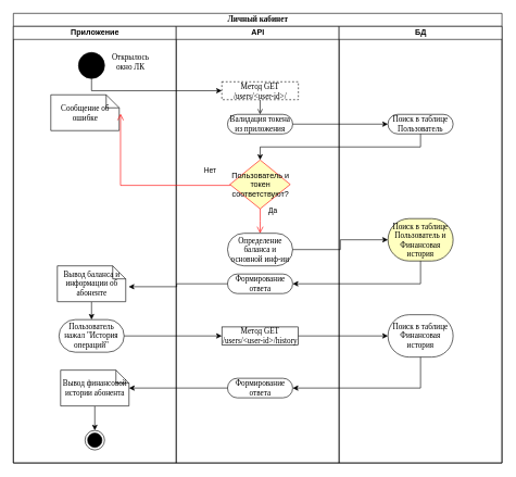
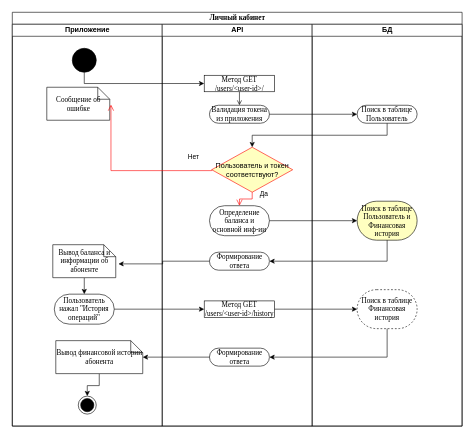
- <mxCell id="5" value="&lt;font face=&quot;Verdana&quot;&gt;Открылось окно ЛК&lt;/font&gt;" style="text;html=1;strokeColor=none;fillColor=none;align=center;verticalAlign=middle;whiteSpace=wrap;rounded=0;" parent="3" vertex="1"><mxGeometry x="150" y="40" width="60" height="30" as="geometry" /></mxCell>
- <mxCell id="15" value="Метод GET /users/&amp;lt;user-id&amp;gt;/" style="rounded=0;whiteSpace=wrap;html=1;shadow=0;comic=0;labelBackgroundColor=none;strokeWidth=1;fontFamily=Verdana;fontSize=12;align=center;arcSize=50;dashed=1;" parent="13" vertex="1"><mxGeometry x="70" y="85" width="117.5" height="27.5" as="geometry" /></mxCell>
+ <mxCell id="15" value="Метод GET /users/&amp;lt;user-id&amp;gt;/" style="rounded=0;whiteSpace=wrap;html=1;shadow=0;comic=0;labelBackgroundColor=none;strokeWidth=1;fontFamily=Verdana;fontSize=12;align=center;arcSize=50;" parent="13" vertex="1"><mxGeometry x="70" y="85" width="117.5" height="27.5" as="geometry" /></mxCell>
- <mxCell id="17" value="Пользователь и токен соответствуют?" style="rhombus;whiteSpace=wrap;html=1;fillColor=#ffffc0;strokeColor=#ff0000;" parent="13" vertex="1"><mxGeometry x="82.5" y="205" width="92.5" height="75" as="geometry" /></mxCell>
+ <mxCell id="17" value="Пользователь и токен соответствуют?" style="rhombus;whiteSpace=wrap;html=1;fillColor=#ffffc0;strokeColor=#ff0000;" parent="13" vertex="1"><mxGeometry x="82.5" y="205" width="135" height="75" as="geometry" /></mxCell>
- <mxCell id="18" value="Определение баланса и основной инф-ии" style="rounded=1;whiteSpace=wrap;html=1;shadow=0;comic=0;labelBackgroundColor=none;strokeWidth=1;fontFamily=Verdana;fontSize=12;align=center;arcSize=50;" vertex="1" parent="13"><mxGeometry x="78.75" y="317.5" width="100" height="50" as="geometry" /></mxCell>
+ <mxCell id="18" value="Определение баланса и основной инф-ии" style="rounded=1;whiteSpace=wrap;html=1;shadow=0;comic=0;labelBackgroundColor=none;strokeWidth=1;fontFamily=Verdana;fontSize=12;align=center;arcSize=50;" vertex="1" parent="13"><mxGeometry x="78.75" y="302.5" width="100" height="50" as="geometry" /></mxCell>
- <mxCell id="26" value="Поиск в таблице Финансовая история" style="rounded=1;whiteSpace=wrap;html=1;shadow=0;comic=0;labelBackgroundColor=none;strokeWidth=1;fontFamily=Verdana;fontSize=12;align=center;arcSize=50;" vertex="1" parent="23"><mxGeometry x="75" y="442.5" width="100" height="65" as="geometry" /></mxCell>
+ <mxCell id="26" value="Поиск в таблице Финансовая история" style="rounded=1;whiteSpace=wrap;html=1;shadow=0;comic=0;labelBackgroundColor=none;strokeWidth=1;fontFamily=Verdana;fontSize=12;align=center;arcSize=50;dashed=1;" vertex="1" parent="23"><mxGeometry x="75" y="442.5" width="100" height="65" as="geometry" /></mxCell>
- <mxCell id="12" value="Вывод финансовой истории абонента" style="shape=note;whiteSpace=wrap;html=1;rounded=0;shadow=0;comic=0;labelBackgroundColor=none;strokeWidth=1;fontFamily=Verdana;fontSize=12;align=center;size=20;" vertex="1" parent="3"><mxGeometry x="72.5" y="527.5" width="105" height="55" as="geometry" /></mxCell>
+ <mxCell id="12" value="Вывод финансовой истории абонента" style="shape=note;whiteSpace=wrap;html=1;rounded=0;shadow=0;comic=0;labelBackgroundColor=none;strokeWidth=1;fontFamily=Verdana;fontSize=12;align=center;size=20;" vertex="1" parent="3"><mxGeometry x="72.5" y="527.5" width="145" height="55" as="geometry" /></mxCell>
